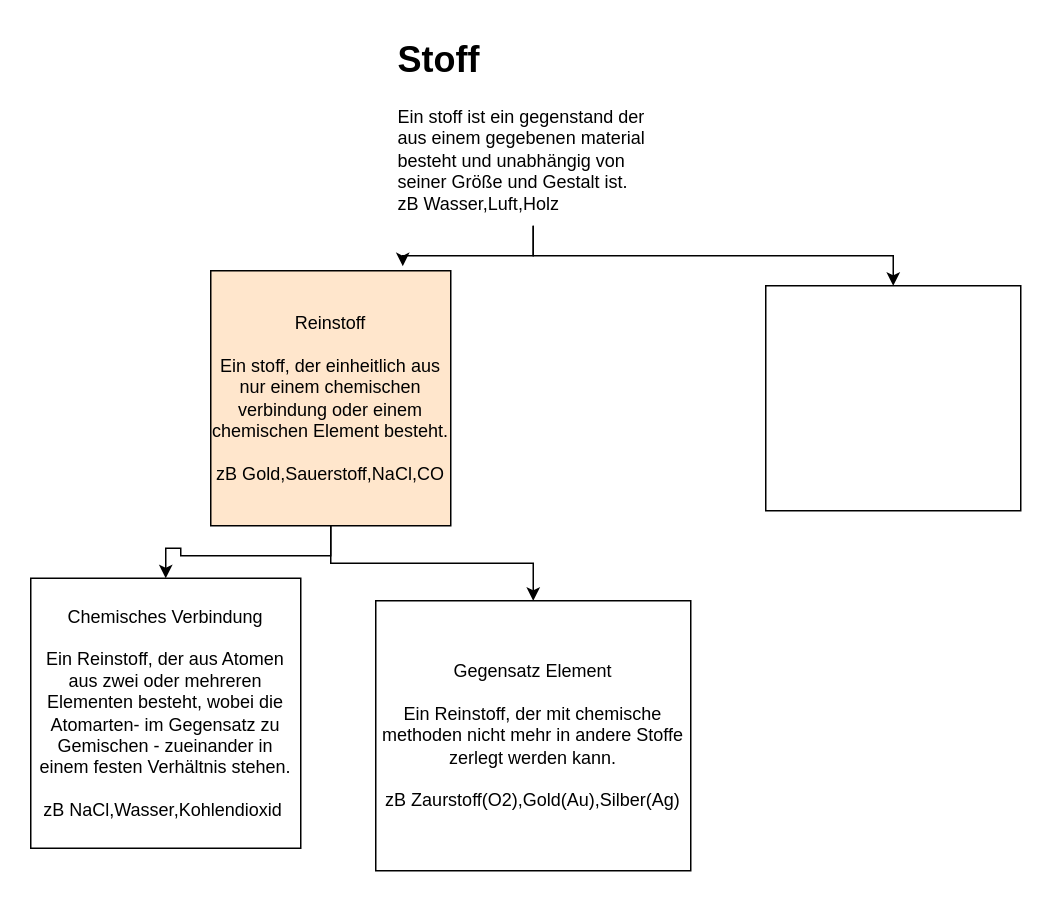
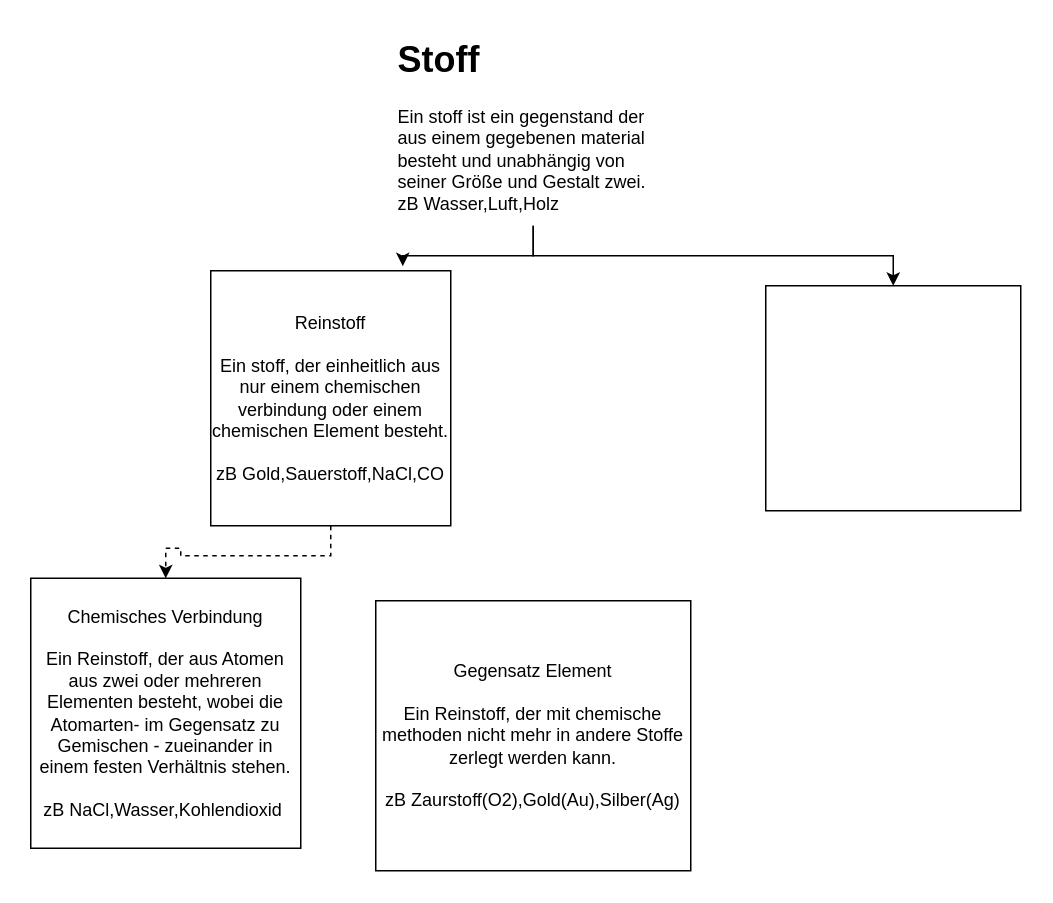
- <mxCell id="4" value="&lt;h1&gt;Stoff&lt;/h1&gt;&lt;div&gt;Ein stoff ist ein gegenstand der aus einem gegebenen material besteht und unabhängig von seiner Größe und Gestalt ist.&lt;/div&gt;&lt;div&gt;zB Wasser,Luft,Holz&lt;/div&gt;&lt;div&gt;&lt;br&gt;&lt;/div&gt;&lt;div&gt;&lt;br&gt;&lt;/div&gt;&lt;div&gt;&lt;br&gt;&lt;/div&gt;" style="text;html=1;strokeColor=none;fillColor=none;spacing=5;spacingTop=-20;whiteSpace=wrap;overflow=hidden;rounded=0;" parent="1" vertex="1"><mxGeometry x="260" y="20" width="190" height="130" as="geometry" /></mxCell>
+ <mxCell id="4" value="&lt;h1&gt;Stoff&lt;/h1&gt;&lt;div&gt;Ein stoff ist ein gegenstand der aus einem gegebenen material besteht und unabhängig von seiner Größe und Gestalt zwei.&lt;/div&gt;&lt;div&gt;zB Wasser,Luft,Holz&lt;/div&gt;&lt;div&gt;&lt;br&gt;&lt;/div&gt;&lt;div&gt;&lt;br&gt;&lt;/div&gt;&lt;div&gt;&lt;br&gt;&lt;/div&gt;" style="text;html=1;strokeColor=none;fillColor=none;spacing=5;spacingTop=-20;whiteSpace=wrap;overflow=hidden;rounded=0;" parent="1" vertex="1"><mxGeometry x="260" y="20" width="190" height="130" as="geometry" /></mxCell>
- <mxCell id="7" value="Reinstoff&lt;br&gt;&lt;br&gt;Ein stoff, der einheitlich aus nur einem chemischen verbindung oder einem chemischen Element besteht.&lt;br&gt;&lt;br&gt;zB Gold,Sauerstoff,NaCl,CO" style="whiteSpace=wrap;html=1;fillColor=#ffe6cc;" parent="1" vertex="1"><mxGeometry x="140" y="180" width="160" height="170" as="geometry" /></mxCell>
+ <mxCell id="7" value="Reinstoff&lt;br&gt;&lt;br&gt;Ein stoff, der einheitlich aus nur einem chemischen verbindung oder einem chemischen Element besteht.&lt;br&gt;&lt;br&gt;zB Gold,Sauerstoff,NaCl,CO" style="whiteSpace=wrap;html=1;" parent="1" vertex="1"><mxGeometry x="140" y="180" width="160" height="170" as="geometry" /></mxCell>
- <mxCell id="5" value="" style="edgeStyle=orthogonalEdgeStyle;rounded=0;orthogonalLoop=1;jettySize=auto;html=1;" parent="1" source="7" target="8" edge="1"><mxGeometry relative="1" as="geometry" /></mxCell>
+ <mxCell id="5" value="" style="edgeStyle=orthogonalEdgeStyle;rounded=0;orthogonalLoop=1;jettySize=auto;html=1;dashed=1;" parent="1" source="7" target="8" edge="1"><mxGeometry relative="1" as="geometry" /></mxCell>
- <mxCell id="6" style="edgeStyle=orthogonalEdgeStyle;rounded=0;orthogonalLoop=1;jettySize=auto;html=1;" edge="1" parent="1" source="7" target="9"><mxGeometry relative="1" as="geometry"><mxPoint x="310" y="400" as="targetPoint" /></mxGeometry></mxCell>
